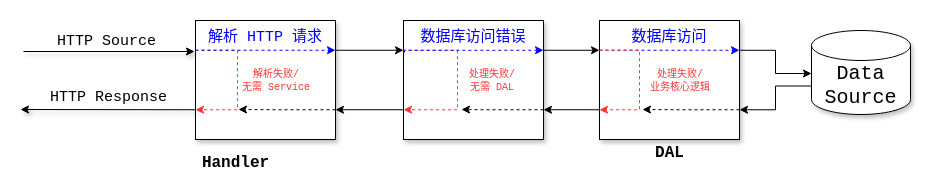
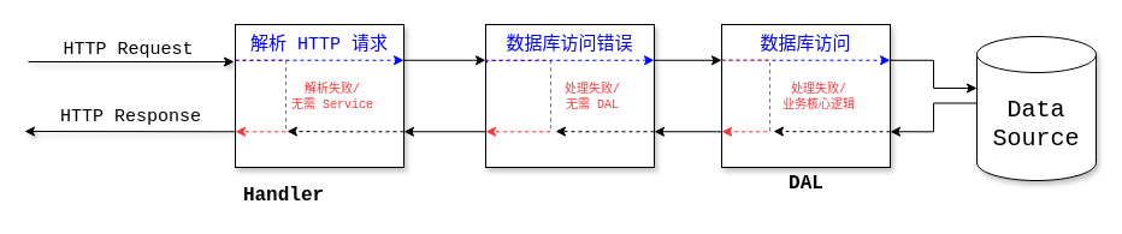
- <mxCell id="10" value="&lt;font style=&quot;font-size: 15px;&quot; face=&quot;Courier New&quot;&gt;HTTP Source&lt;/font&gt;" style="text;html=1;strokeColor=none;fillColor=none;align=center;verticalAlign=middle;whiteSpace=wrap;rounded=0;shadow=1;fontSize=15;" vertex="1" parent="1"><mxGeometry x="26" y="30" width="161" height="20" as="geometry" /></mxCell>
+ <mxCell id="10" value="&lt;font style=&quot;font-size: 15px;&quot; face=&quot;Courier New&quot;&gt;HTTP Request&lt;/font&gt;" style="text;html=1;strokeColor=none;fillColor=none;align=center;verticalAlign=middle;whiteSpace=wrap;rounded=0;shadow=1;fontSize=15;" vertex="1" parent="1"><mxGeometry x="26" y="30" width="161" height="20" as="geometry" /></mxCell>
- <mxCell id="9" value="&lt;font style=&quot;font-size: 20px&quot; face=&quot;Courier New&quot;&gt;Data Source&lt;/font&gt;" style="shape=cylinder3;whiteSpace=wrap;html=1;boundedLbl=1;backgroundOutline=1;size=15;shadow=1;" vertex="1" parent="1"><mxGeometry x="811" y="30" width="99" height="84" as="geometry" /></mxCell>
+ <mxCell id="9" value="&lt;font style=&quot;font-size: 20px&quot; face=&quot;Courier New&quot;&gt;Data Source&lt;/font&gt;" style="shape=cylinder3;whiteSpace=wrap;html=1;boundedLbl=1;backgroundOutline=1;size=15;shadow=1;" vertex="1" parent="1"><mxGeometry x="811" y="30" width="99" height="120" as="geometry" /></mxCell>
